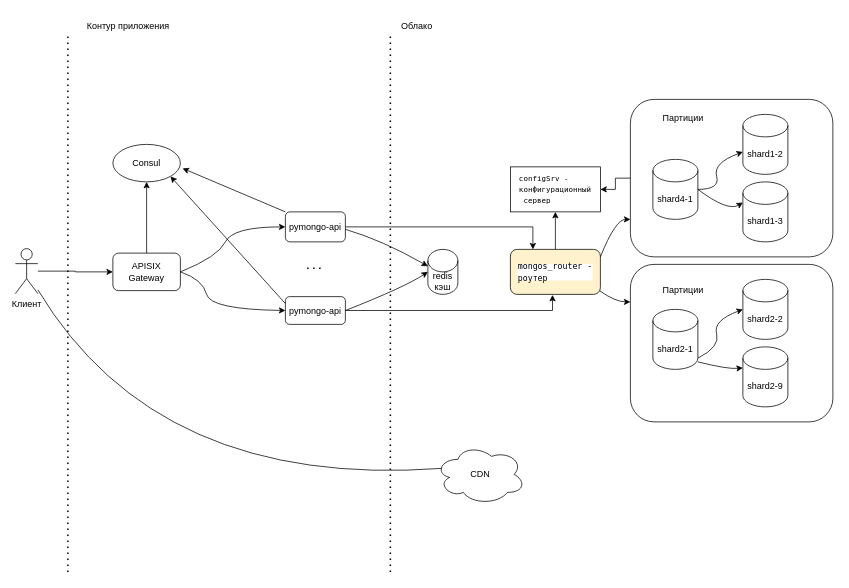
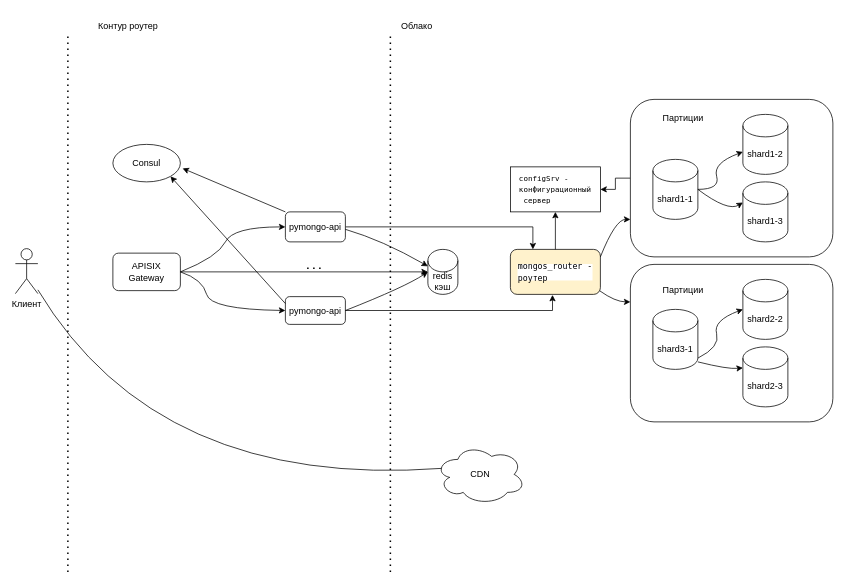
- <mxCell id="44" value="Контур приложения" style="text;html=1;align=center;verticalAlign=middle;resizable=0;points=[];autosize=1;strokeColor=none;fillColor=none;" vertex="1" parent="1"><mxGeometry x="100" y="20" width="140" height="30" as="geometry" /></mxCell>
+ <mxCell id="44" value="Контур роутер" style="text;html=1;align=center;verticalAlign=middle;resizable=0;points=[];autosize=1;strokeColor=none;fillColor=none;" vertex="1" parent="1"><mxGeometry x="100" y="20" width="140" height="30" as="geometry" /></mxCell>
- <mxCell id="10" value="shard4-1" style="shape=cylinder3;whiteSpace=wrap;html=1;boundedLbl=1;backgroundOutline=1;size=15;" vertex="1" parent="1"><mxGeometry x="870" y="212" width="60" height="80" as="geometry" /></mxCell>
+ <mxCell id="10" value="shard1-1" style="shape=cylinder3;whiteSpace=wrap;html=1;boundedLbl=1;backgroundOutline=1;size=15;" vertex="1" parent="1"><mxGeometry x="870" y="212" width="60" height="80" as="geometry" /></mxCell>
- <mxCell id="29" value="" style="edgeStyle=orthogonalEdgeStyle;rounded=0;orthogonalLoop=1;jettySize=auto;html=1;" edge="1" parent="1" source="30" target="33"><mxGeometry relative="1" as="geometry" /></mxCell>
+ <mxCell id="29" value="" style="edgeStyle=orthogonalEdgeStyle;rounded=0;orthogonalLoop=1;jettySize=auto;html=1;" edge="1" parent="1" source="30" target="22"><mxGeometry relative="1" as="geometry" /></mxCell>
- <mxCell id="37" value="" style="edgeStyle=orthogonalEdgeStyle;rounded=0;orthogonalLoop=1;jettySize=auto;html=1;" edge="1" parent="1" source="38" target="30"><mxGeometry relative="1" as="geometry" /></mxCell>
- <mxCell id="11" value="shard2-1" style="shape=cylinder3;whiteSpace=wrap;html=1;boundedLbl=1;backgroundOutline=1;size=15;" vertex="1" parent="1"><mxGeometry x="870" y="412" width="60" height="80" as="geometry" /></mxCell>
+ <mxCell id="11" value="shard3-1" style="shape=cylinder3;whiteSpace=wrap;html=1;boundedLbl=1;backgroundOutline=1;size=15;" vertex="1" parent="1"><mxGeometry x="870" y="412" width="60" height="80" as="geometry" /></mxCell>
- <mxCell id="17" value="shard2-9" style="shape=cylinder3;whiteSpace=wrap;html=1;boundedLbl=1;backgroundOutline=1;size=15;" vertex="1" parent="1"><mxGeometry x="990" y="462" width="60" height="80" as="geometry" /></mxCell>
+ <mxCell id="17" value="shard2-3" style="shape=cylinder3;whiteSpace=wrap;html=1;boundedLbl=1;backgroundOutline=1;size=15;" vertex="1" parent="1"><mxGeometry x="990" y="462" width="60" height="80" as="geometry" /></mxCell>
